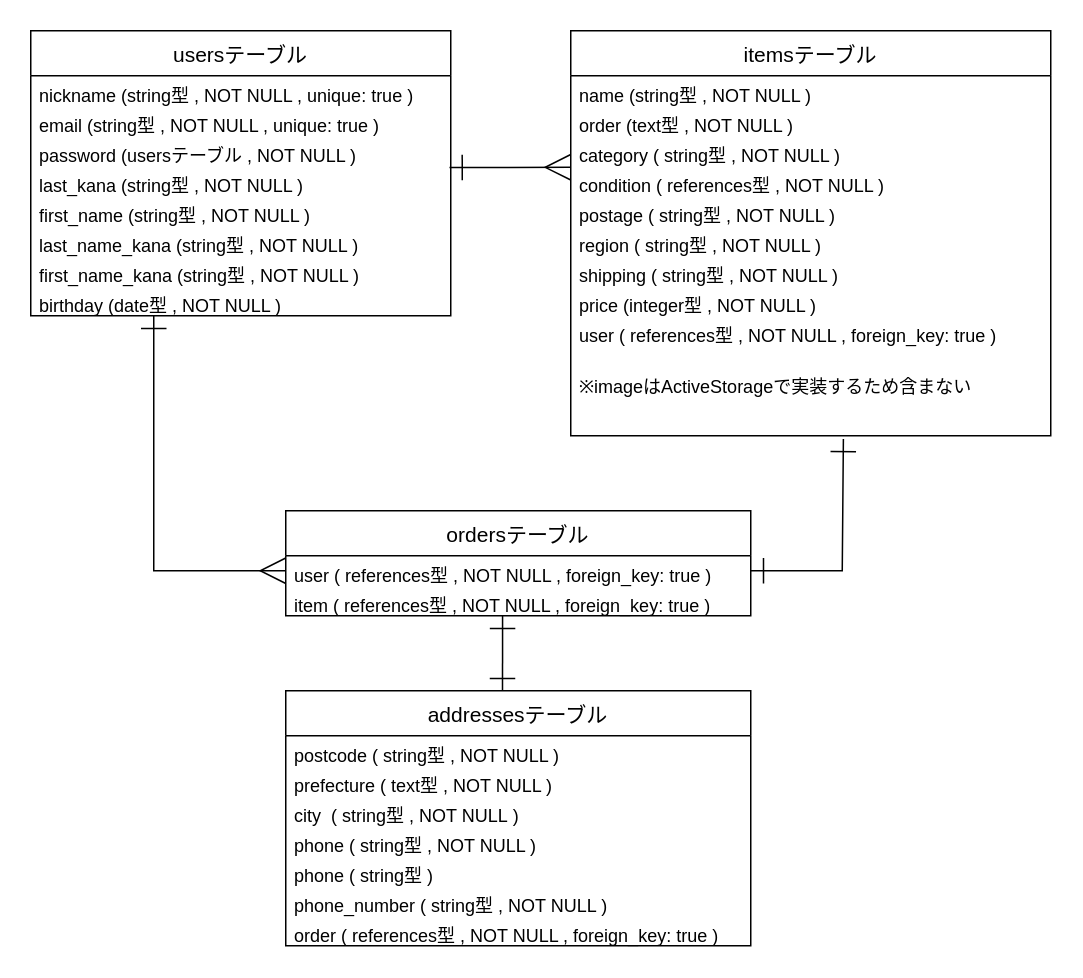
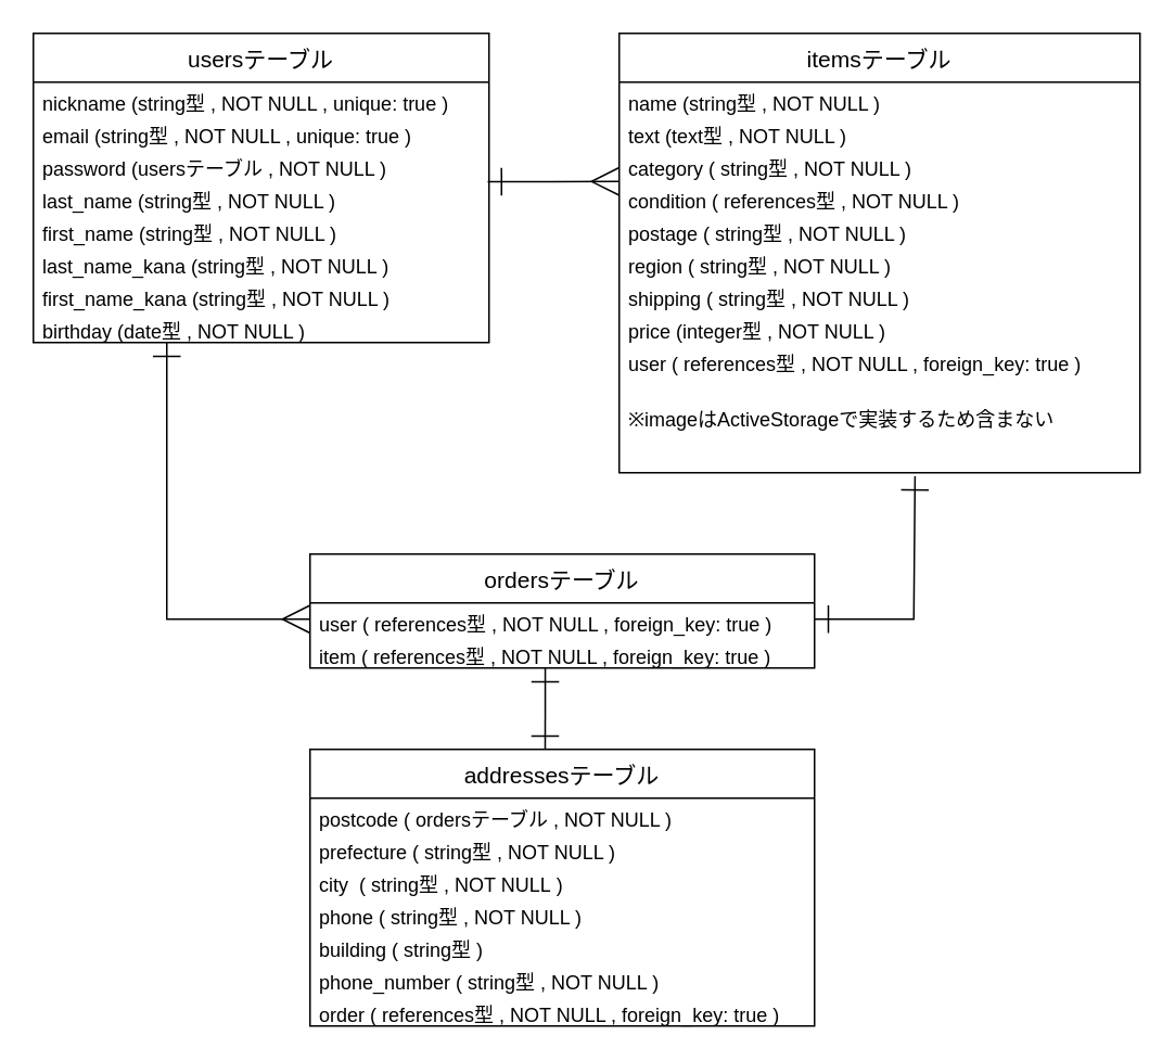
- <mxCell id="13" value="order (text型 , NOT NULL )" style="text;strokeColor=none;fillColor=none;spacingLeft=4;spacingRight=4;overflow=hidden;rotatable=0;points=[[0,0.5],[1,0.5]];portConstraint=eastwest;fontSize=12;" parent="11" vertex="1"><mxGeometry y="50" width="320" height="20" as="geometry" /></mxCell>
+ <mxCell id="13" value="text (text型 , NOT NULL )" style="text;strokeColor=none;fillColor=none;spacingLeft=4;spacingRight=4;overflow=hidden;rotatable=0;points=[[0,0.5],[1,0.5]];portConstraint=eastwest;fontSize=12;" parent="11" vertex="1"><mxGeometry y="50" width="320" height="20" as="geometry" /></mxCell>
- <mxCell id="6" value="last_kana (string型 , NOT NULL )" style="text;strokeColor=none;fillColor=none;spacingLeft=4;spacingRight=4;overflow=hidden;rotatable=0;points=[[0,0.5],[1,0.5]];portConstraint=eastwest;fontSize=12;" parent="2" vertex="1"><mxGeometry y="90" width="280" height="20" as="geometry" /></mxCell>
+ <mxCell id="6" value="last_name (string型 , NOT NULL )" style="text;strokeColor=none;fillColor=none;spacingLeft=4;spacingRight=4;overflow=hidden;rotatable=0;points=[[0,0.5],[1,0.5]];portConstraint=eastwest;fontSize=12;" parent="2" vertex="1"><mxGeometry y="90" width="280" height="20" as="geometry" /></mxCell>
- <mxCell id="29" value="postcode ( string型 , NOT NULL )" style="text;strokeColor=none;fillColor=none;spacingLeft=4;spacingRight=4;overflow=hidden;rotatable=0;points=[[0,0.5],[1,0.5]];portConstraint=eastwest;fontSize=12;" parent="28" vertex="1"><mxGeometry y="30" width="310" height="20" as="geometry" /></mxCell>
+ <mxCell id="29" value="postcode ( ordersテーブル , NOT NULL )" style="text;strokeColor=none;fillColor=none;spacingLeft=4;spacingRight=4;overflow=hidden;rotatable=0;points=[[0,0.5],[1,0.5]];portConstraint=eastwest;fontSize=12;" parent="28" vertex="1"><mxGeometry y="30" width="310" height="20" as="geometry" /></mxCell>
- <mxCell id="30" value="prefecture ( text型 , NOT NULL ) " style="text;strokeColor=none;fillColor=none;spacingLeft=4;spacingRight=4;overflow=hidden;rotatable=0;points=[[0,0.5],[1,0.5]];portConstraint=eastwest;fontSize=12;" parent="28" vertex="1"><mxGeometry y="50" width="310" height="20" as="geometry" /></mxCell>
+ <mxCell id="30" value="prefecture ( string型 , NOT NULL ) " style="text;strokeColor=none;fillColor=none;spacingLeft=4;spacingRight=4;overflow=hidden;rotatable=0;points=[[0,0.5],[1,0.5]];portConstraint=eastwest;fontSize=12;" parent="28" vertex="1"><mxGeometry y="50" width="310" height="20" as="geometry" /></mxCell>
- <mxCell id="33" value="phone ( string型 )&#10;" style="text;strokeColor=none;fillColor=none;spacingLeft=4;spacingRight=4;overflow=hidden;rotatable=0;points=[[0,0.5],[1,0.5]];portConstraint=eastwest;fontSize=12;" parent="28" vertex="1"><mxGeometry y="110" width="310" height="20" as="geometry" /></mxCell>
+ <mxCell id="33" value="building ( string型 )&#10;" style="text;strokeColor=none;fillColor=none;spacingLeft=4;spacingRight=4;overflow=hidden;rotatable=0;points=[[0,0.5],[1,0.5]];portConstraint=eastwest;fontSize=12;" parent="28" vertex="1"><mxGeometry y="110" width="310" height="20" as="geometry" /></mxCell>
